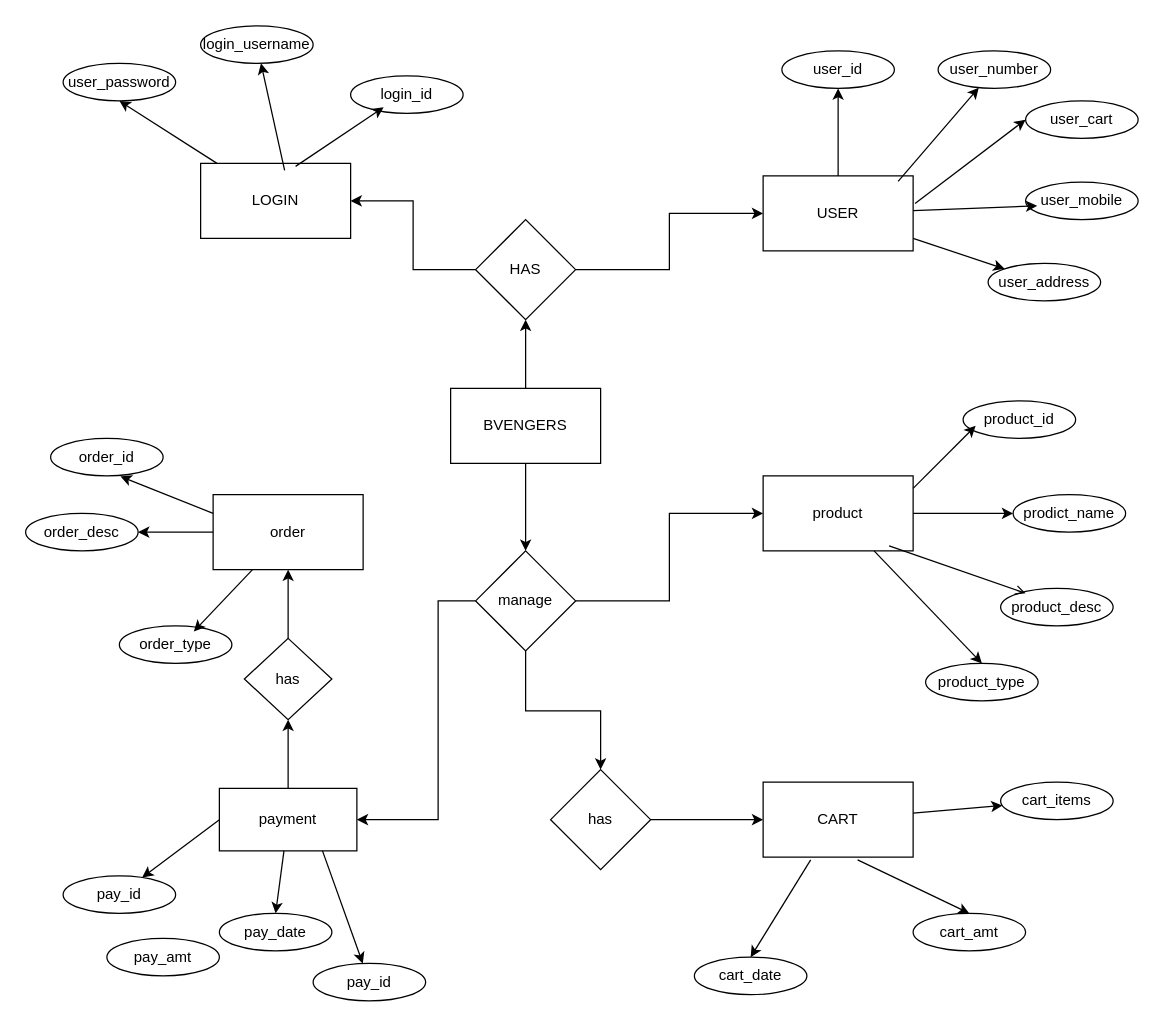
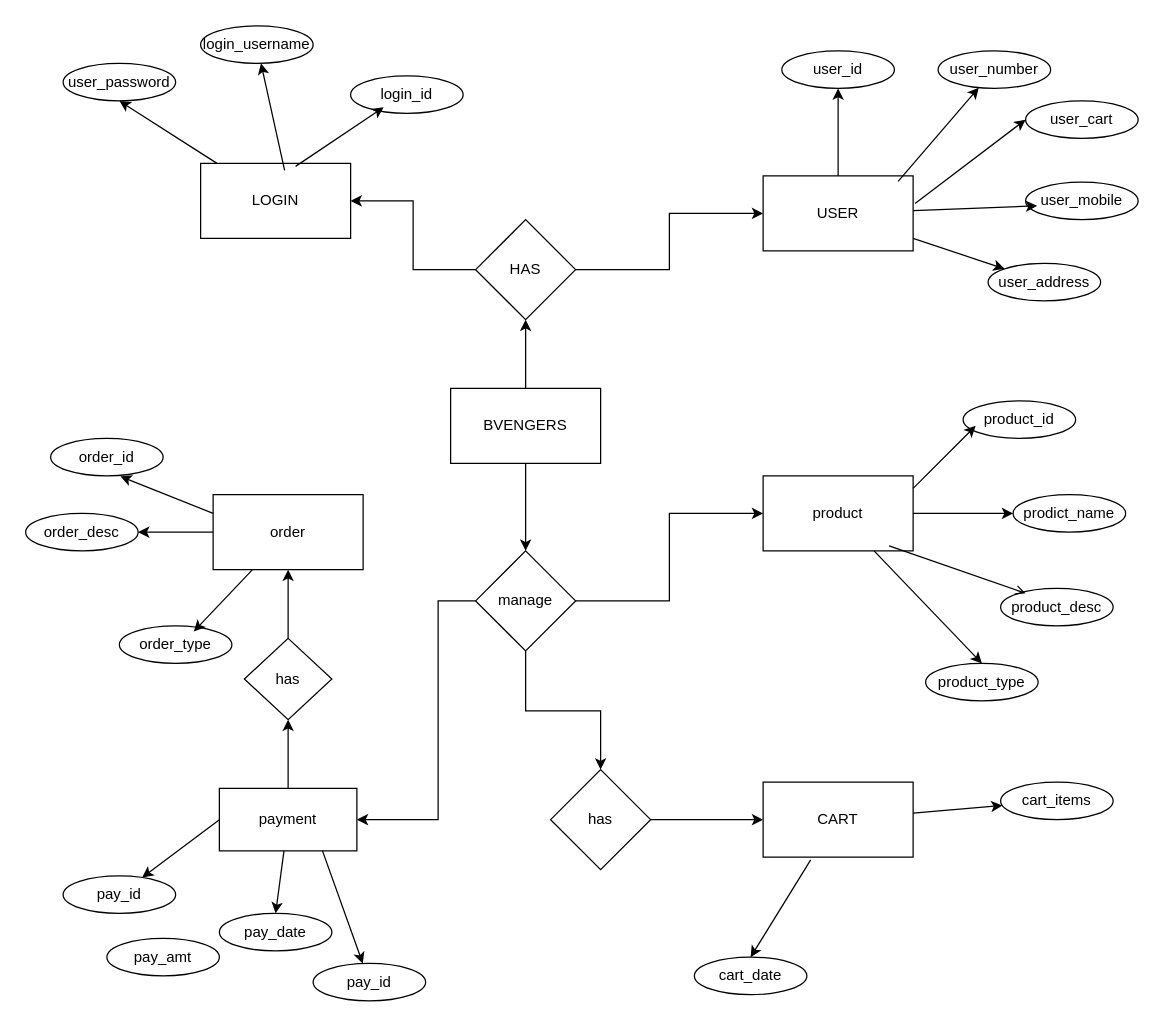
- <mxCell id="64" value="" style="endArrow=classic;html=1;rounded=0;entryX=0.5;entryY=0;entryDx=0;entryDy=0;exitX=0.63;exitY=1.037;exitDx=0;exitDy=0;exitPerimeter=0;" edge="1" parent="1" source="57" target="61"><mxGeometry width="50" height="50" relative="1" as="geometry"><mxPoint x="700" y="750" as="sourcePoint" /><mxPoint x="750" y="700" as="targetPoint" /></mxGeometry></mxCell>
- <mxCell id="61" value="cart_amt" style="ellipse;whiteSpace=wrap;html=1;rounded=0;" vertex="1" parent="1"><mxGeometry x="730" y="730" width="90" height="30" as="geometry" /></mxCell>
